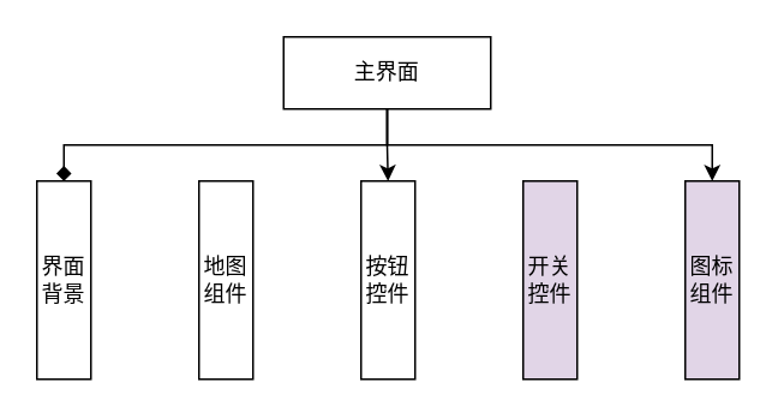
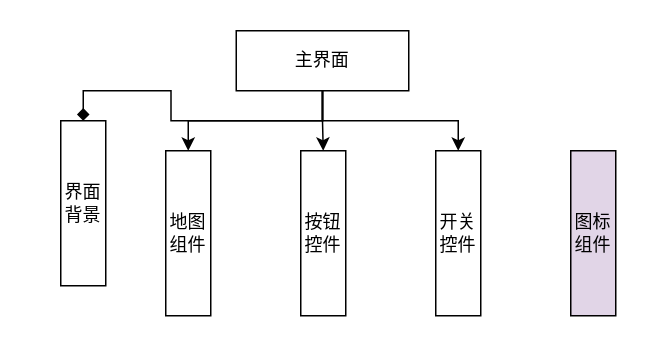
- <mxCell id="6" style="edgeStyle=orthogonalEdgeStyle;rounded=0;orthogonalLoop=1;jettySize=auto;html=1;exitX=0.5;exitY=1;exitDx=0;exitDy=0;entryX=0.5;entryY=0;entryDx=0;entryDy=0;" edge="1" parent="1" source="7" target="12"><mxGeometry relative="1" as="geometry" /></mxCell>
+ <mxCell id="3" style="edgeStyle=orthogonalEdgeStyle;rounded=0;orthogonalLoop=1;jettySize=auto;html=1;exitX=0.5;exitY=1;exitDx=0;exitDy=0;entryX=0.5;entryY=0;entryDx=0;entryDy=0;" edge="1" parent="1" source="7" target="9"><mxGeometry relative="1" as="geometry" /></mxCell>
+ <mxCell id="5" style="edgeStyle=orthogonalEdgeStyle;rounded=0;orthogonalLoop=1;jettySize=auto;html=1;exitX=0.5;exitY=1;exitDx=0;exitDy=0;entryX=0.5;entryY=0;entryDx=0;entryDy=0;" edge="1" parent="1" source="7" target="11"><mxGeometry relative="1" as="geometry" /></mxCell>
- <mxCell id="8" value="界面背景" style="rounded=0;whiteSpace=wrap;html=1;" vertex="1" parent="1"><mxGeometry x="20" y="100" width="30" height="110" as="geometry" /></mxCell>
+ <mxCell id="8" value="界面背景" style="rounded=0;whiteSpace=wrap;html=1;" vertex="1" parent="1"><mxGeometry x="40" y="80" width="30" height="110" as="geometry" /></mxCell>
- <mxCell id="11" value="开关控件" style="rounded=0;whiteSpace=wrap;html=1;fillColor=#e1d5e7;" vertex="1" parent="1"><mxGeometry x="290" y="100" width="30" height="110" as="geometry" /></mxCell>
+ <mxCell id="11" value="开关控件" style="rounded=0;whiteSpace=wrap;html=1;" vertex="1" parent="1"><mxGeometry x="290" y="100" width="30" height="110" as="geometry" /></mxCell>
